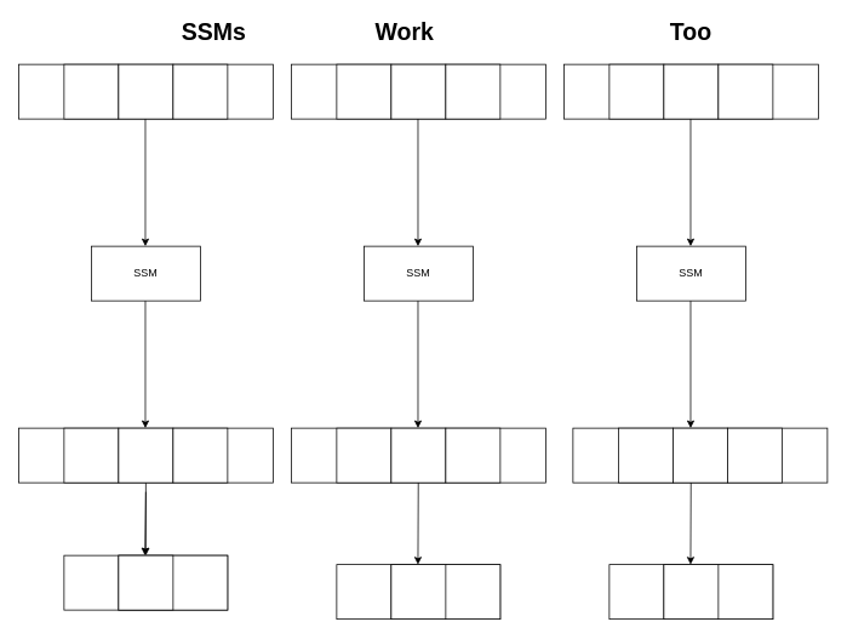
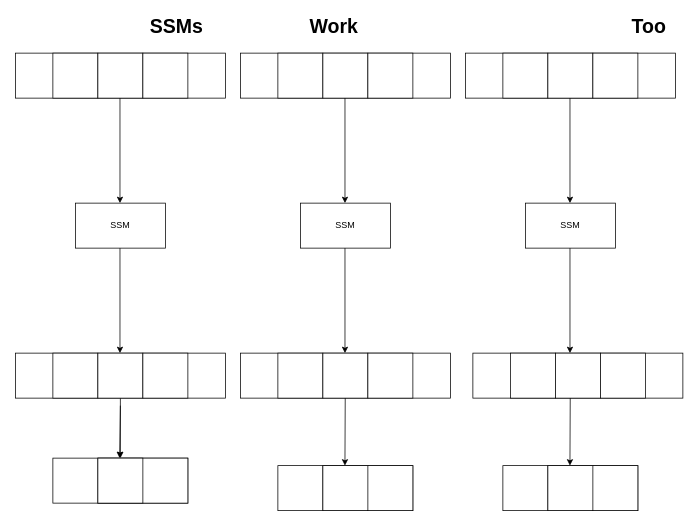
- <mxCell id="53" value="&lt;h1 style=&quot;font-size: 25px;&quot;&gt;&lt;font style=&quot;font-size: 26px;&quot;&gt;Too&lt;/font&gt;&lt;/h1&gt;" style="text;html=1;align=center;verticalAlign=middle;whiteSpace=wrap;rounded=0;" vertex="1" parent="1"><mxGeometry x="730" y="20" width="60" height="30" as="geometry" /></mxCell>
+ <mxCell id="53" value="&lt;h1 style=&quot;font-size: 25px;&quot;&gt;&lt;font style=&quot;font-size: 26px;&quot;&gt;Too&lt;/font&gt;&lt;/h1&gt;" style="text;html=1;align=center;verticalAlign=middle;whiteSpace=wrap;rounded=0;" vertex="1" parent="1"><mxGeometry x="835" y="20" width="60" height="30" as="geometry" /></mxCell>
